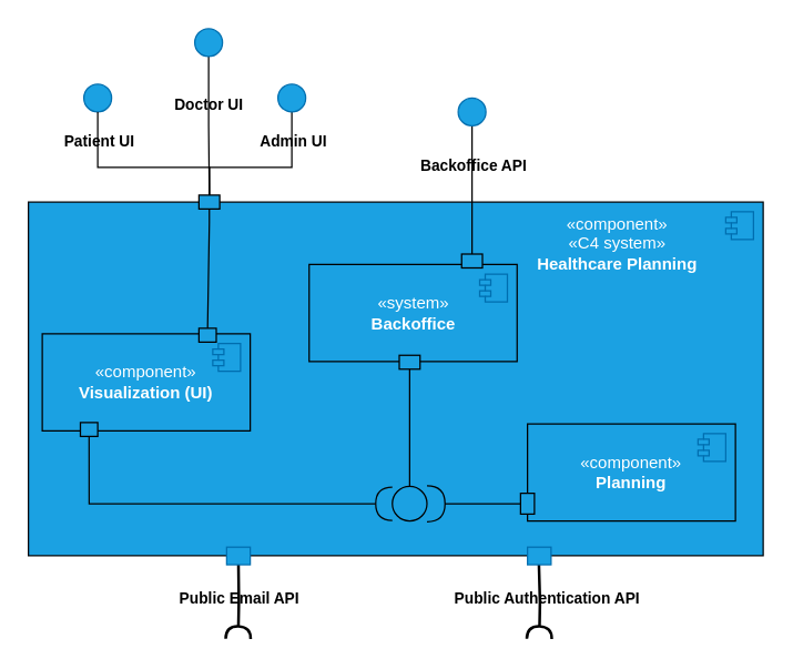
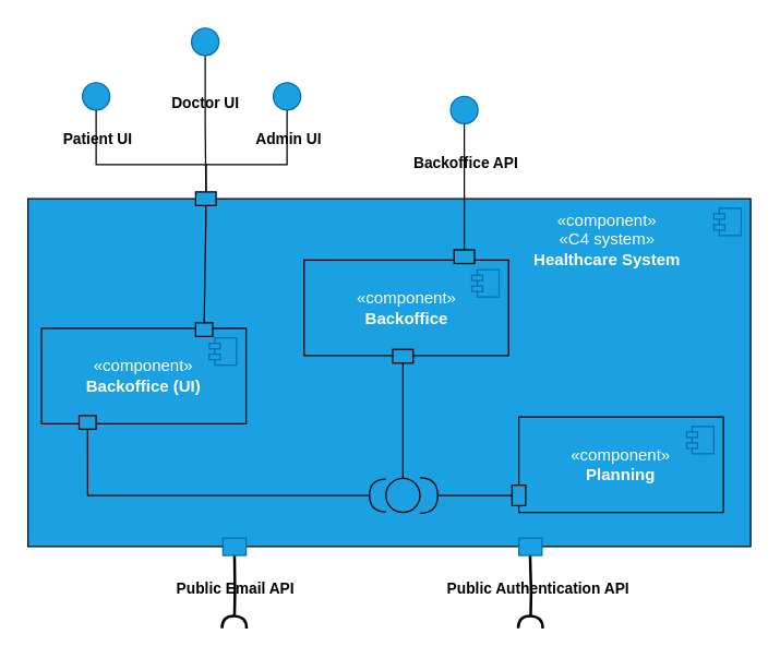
- <mxCell id="8" value="&lt;span style=&quot;color: rgb(255, 255, 255);&quot;&gt;«component»&lt;/span&gt;&lt;br style=&quot;color: rgb(255, 255, 255);&quot;&gt;&lt;span style=&quot;color: rgb(255, 255, 255);&quot;&gt;«C4 system»&lt;/span&gt;&lt;br style=&quot;color: rgb(255, 255, 255);&quot;&gt;&lt;b style=&quot;color: rgb(255, 255, 255);&quot;&gt;Healthcare Planning&lt;/b&gt;" style="text;html=1;align=center;verticalAlign=middle;whiteSpace=wrap;rounded=0;" parent="1" vertex="1"><mxGeometry x="370" y="150" width="150" height="50" as="geometry" /></mxCell>
+ <mxCell id="8" value="&lt;span style=&quot;color: rgb(255, 255, 255);&quot;&gt;«component»&lt;/span&gt;&lt;br style=&quot;color: rgb(255, 255, 255);&quot;&gt;&lt;span style=&quot;color: rgb(255, 255, 255);&quot;&gt;«C4 system»&lt;/span&gt;&lt;br style=&quot;color: rgb(255, 255, 255);&quot;&gt;&lt;b style=&quot;color: rgb(255, 255, 255);&quot;&gt;Healthcare System&lt;/b&gt;" style="text;html=1;align=center;verticalAlign=middle;whiteSpace=wrap;rounded=0;" parent="1" vertex="1"><mxGeometry x="370" y="150" width="150" height="50" as="geometry" /></mxCell>
- <mxCell id="11" value="«system»&lt;br&gt;&lt;b&gt;Backoffice&lt;/b&gt;" style="html=1;dropTarget=0;whiteSpace=wrap;fillColor=#1ba1e2;fontColor=#ffffff;strokeColor=#000000;" parent="10" vertex="1"><mxGeometry y="10" width="150" height="70" as="geometry" /></mxCell>
+ <mxCell id="11" value="«component»&lt;br&gt;&lt;b&gt;Backoffice&lt;/b&gt;" style="html=1;dropTarget=0;whiteSpace=wrap;fillColor=#1ba1e2;fontColor=#ffffff;strokeColor=#000000;" parent="10" vertex="1"><mxGeometry y="10" width="150" height="70" as="geometry" /></mxCell>
- <mxCell id="29" value="«component»&lt;br&gt;&lt;b&gt;Visualization (UI)&lt;/b&gt;" style="html=1;dropTarget=0;whiteSpace=wrap;fillColor=#1ba1e2;fontColor=#ffffff;strokeColor=#000000;" parent="28" vertex="1"><mxGeometry width="150" height="70" as="geometry" /></mxCell>
+ <mxCell id="29" value="«component»&lt;br&gt;&lt;b&gt;Backoffice (UI)&lt;/b&gt;" style="html=1;dropTarget=0;whiteSpace=wrap;fillColor=#1ba1e2;fontColor=#ffffff;strokeColor=#000000;" parent="28" vertex="1"><mxGeometry width="150" height="70" as="geometry" /></mxCell>
